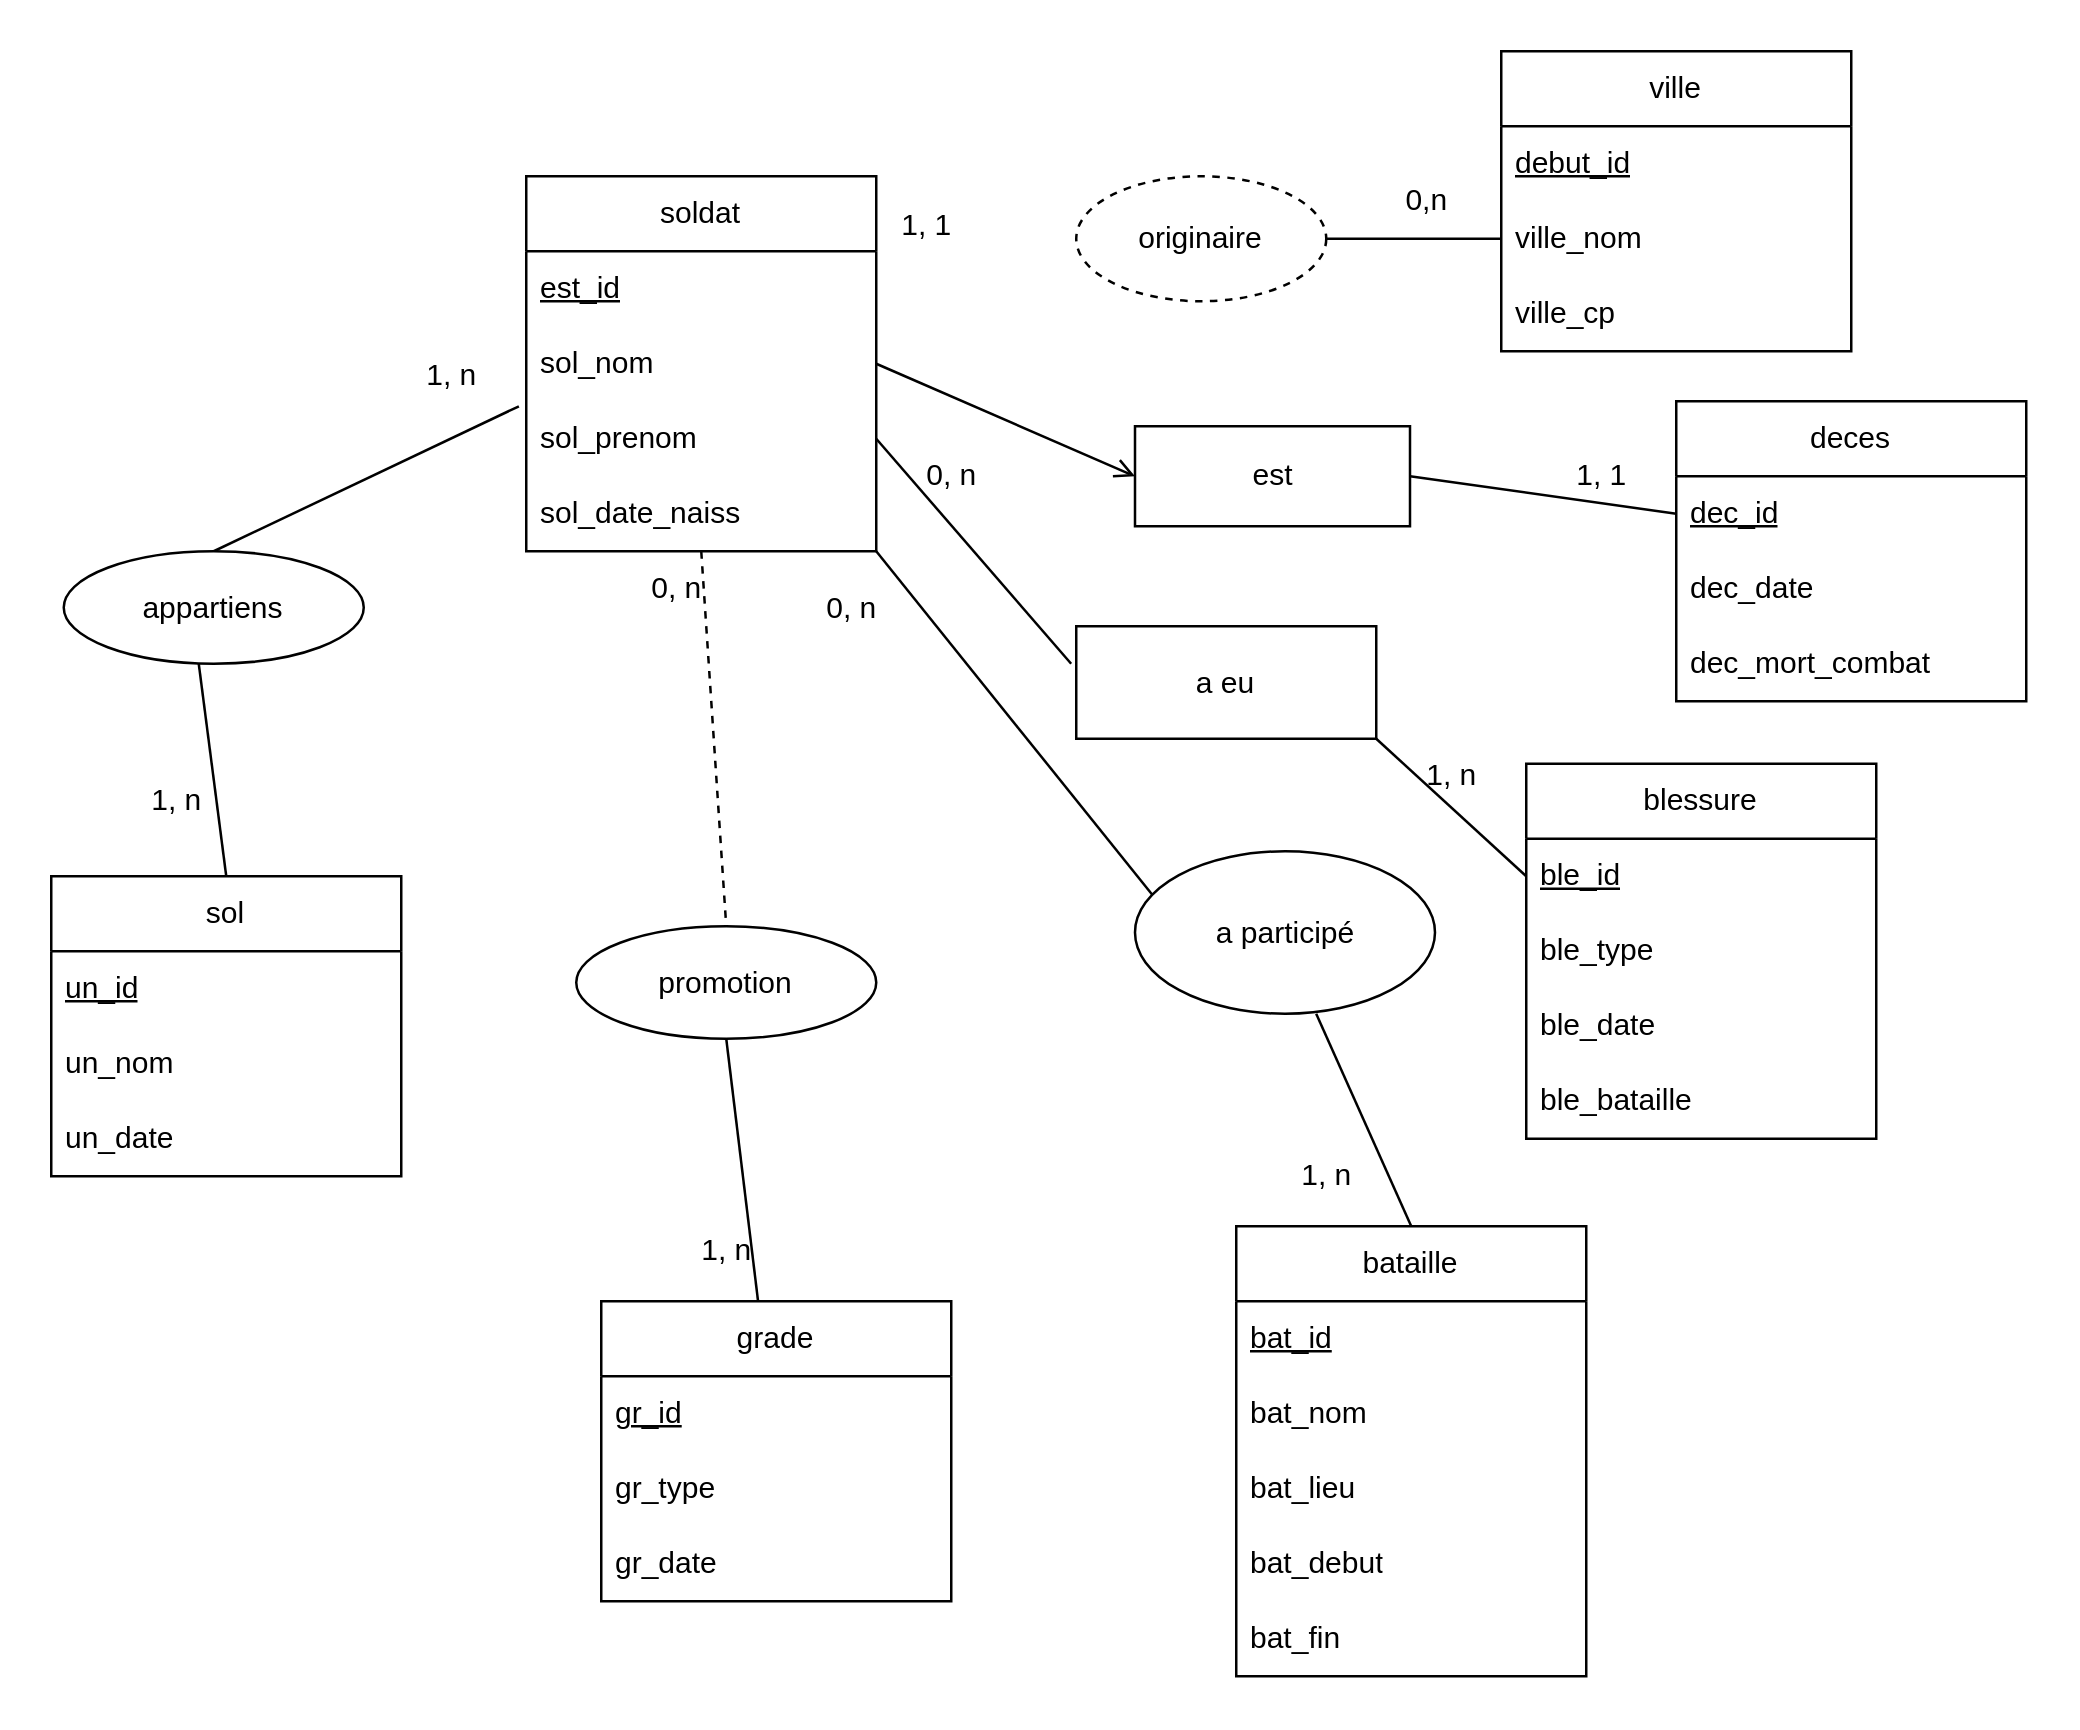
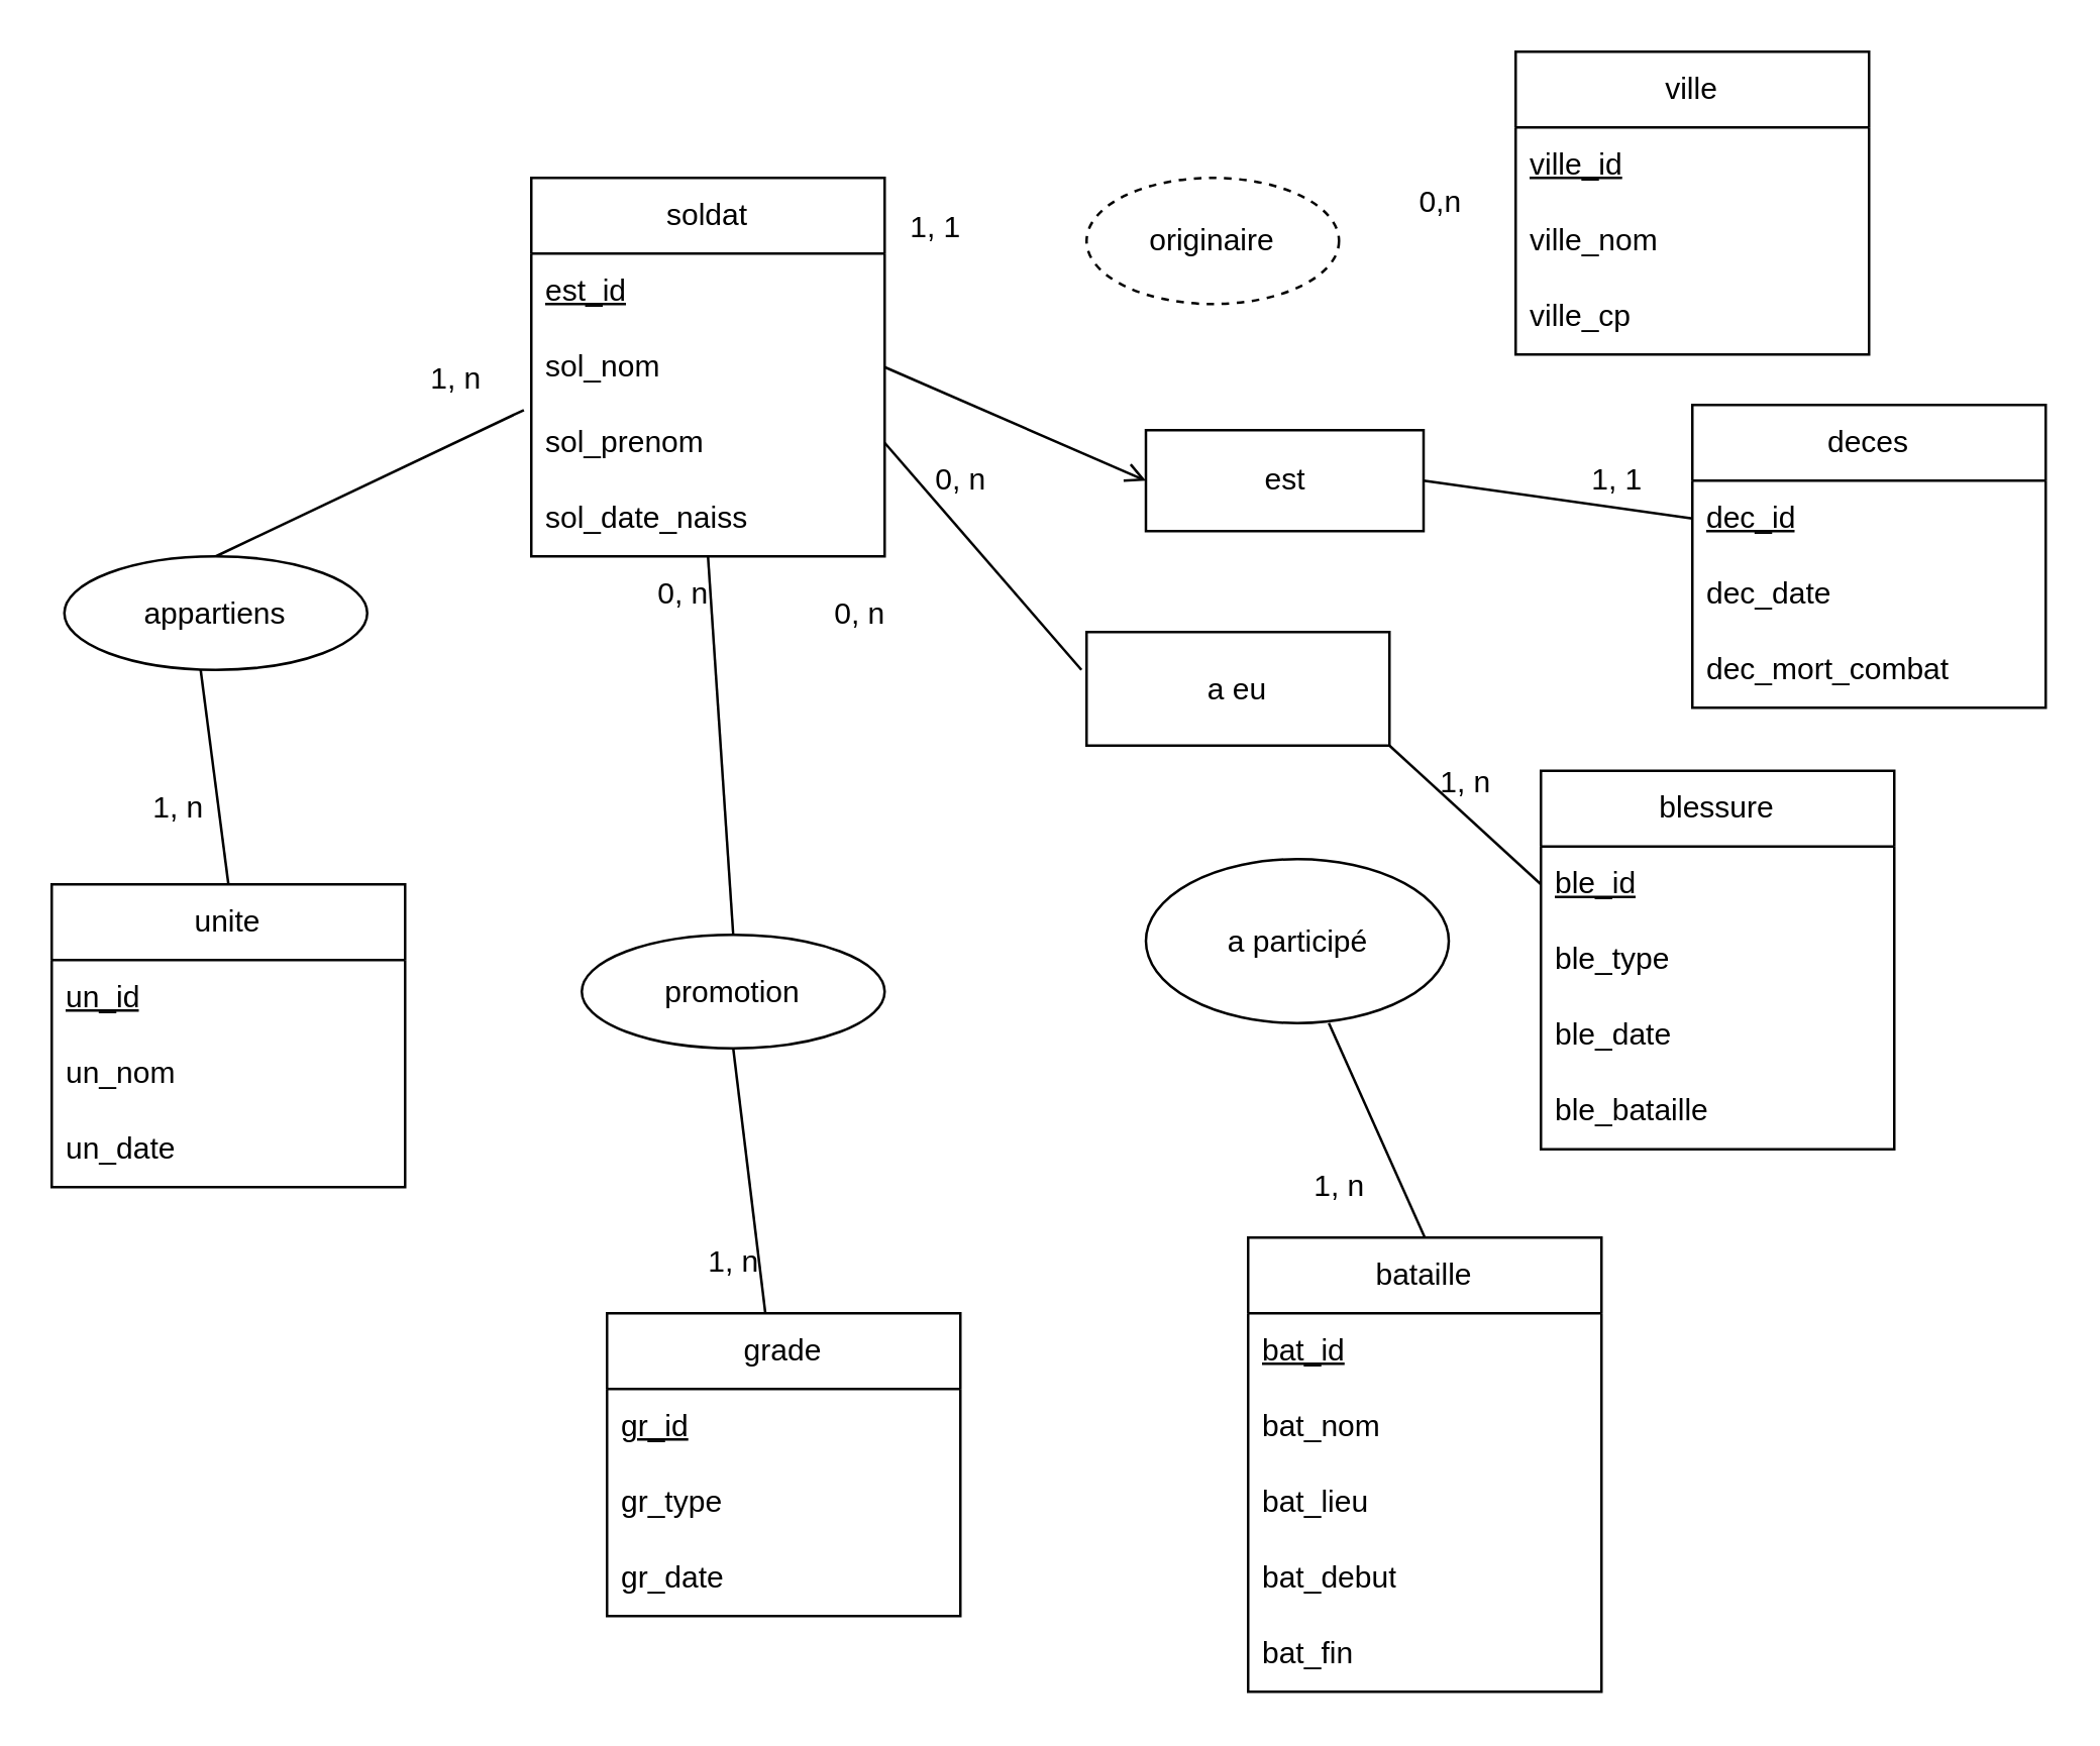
- <mxCell id="31" value="&lt;u&gt;debut_id&lt;/u&gt;" style="text;strokeColor=none;fillColor=none;align=left;verticalAlign=middle;spacingLeft=4;spacingRight=4;overflow=hidden;points=[[0,0.5],[1,0.5]];portConstraint=eastwest;rotatable=0;whiteSpace=wrap;html=1;" vertex="1" parent="30"><mxGeometry y="30" width="140" height="30" as="geometry" /></mxCell>
+ <mxCell id="31" value="&lt;u&gt;ville_id&lt;/u&gt;" style="text;strokeColor=none;fillColor=none;align=left;verticalAlign=middle;spacingLeft=4;spacingRight=4;overflow=hidden;points=[[0,0.5],[1,0.5]];portConstraint=eastwest;rotatable=0;whiteSpace=wrap;html=1;" vertex="1" parent="30"><mxGeometry y="30" width="140" height="30" as="geometry" /></mxCell>
- <mxCell id="34" style="edgeStyle=none;rounded=0;orthogonalLoop=1;jettySize=auto;html=1;exitX=1;exitY=0.5;exitDx=0;exitDy=0;entryX=0;entryY=0.5;entryDx=0;entryDy=0;endArrow=none;endFill=0;" edge="1" parent="1" source="35" target="32"><mxGeometry relative="1" as="geometry" /></mxCell>
- <mxCell id="2" style="edgeStyle=none;rounded=0;orthogonalLoop=1;jettySize=auto;html=1;exitX=1;exitY=1;exitDx=0;exitDy=0;entryX=0.067;entryY=0.289;entryDx=0;entryDy=0;entryPerimeter=0;endArrow=none;endFill=0;" edge="1" parent="1" source="4" target="45"><mxGeometry relative="1" as="geometry" /></mxCell>
- <mxCell id="3" style="edgeStyle=none;rounded=0;orthogonalLoop=1;jettySize=auto;html=1;exitX=0.5;exitY=1;exitDx=0;exitDy=0;entryX=0.5;entryY=0;entryDx=0;entryDy=0;endArrow=none;endFill=0;dashed=1;" edge="1" parent="1" source="4" target="49"><mxGeometry relative="1" as="geometry" /></mxCell>
+ <mxCell id="3" style="edgeStyle=none;rounded=0;orthogonalLoop=1;jettySize=auto;html=1;exitX=0.5;exitY=1;exitDx=0;exitDy=0;entryX=0.5;entryY=0;entryDx=0;entryDy=0;endArrow=none;endFill=0;" edge="1" parent="1" source="4" target="49"><mxGeometry relative="1" as="geometry" /></mxCell>
- <mxCell id="26" value="sol" style="swimlane;fontStyle=0;childLayout=stackLayout;horizontal=1;startSize=30;horizontalStack=0;resizeParent=1;resizeParentMax=0;resizeLast=0;collapsible=1;marginBottom=0;whiteSpace=wrap;html=1;" vertex="1" parent="1"><mxGeometry x="20" y="350" width="140" height="120" as="geometry" /></mxCell>
+ <mxCell id="26" value="unite" style="swimlane;fontStyle=0;childLayout=stackLayout;horizontal=1;startSize=30;horizontalStack=0;resizeParent=1;resizeParentMax=0;resizeLast=0;collapsible=1;marginBottom=0;whiteSpace=wrap;html=1;" vertex="1" parent="1"><mxGeometry x="20" y="350" width="140" height="120" as="geometry" /></mxCell>
